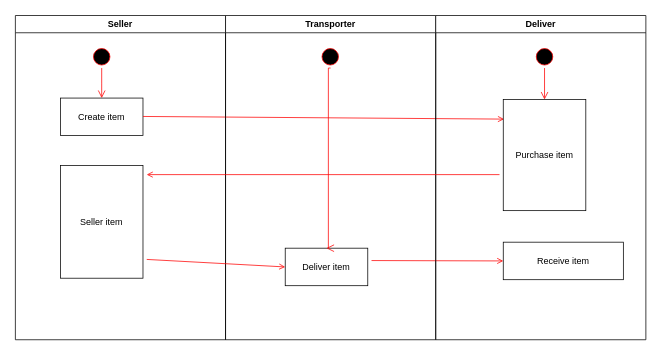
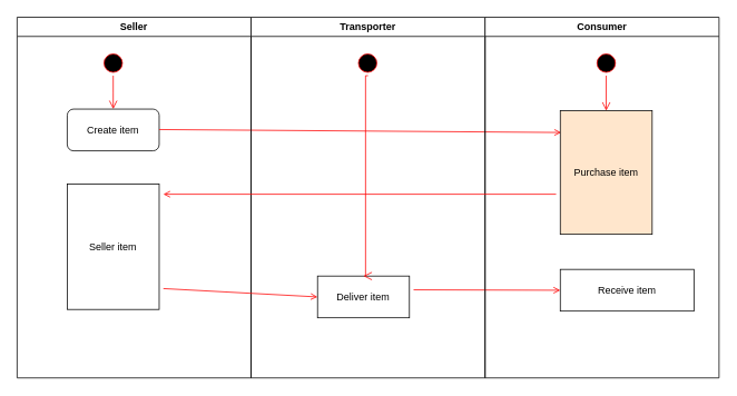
- <mxCell id="12" value="Deliver" style="swimlane;whiteSpace=wrap" parent="1" vertex="1"><mxGeometry x="580" y="20" width="280" height="432" as="geometry" /></mxCell>
+ <mxCell id="12" value="Consumer" style="swimlane;whiteSpace=wrap" parent="1" vertex="1"><mxGeometry x="580" y="20" width="280" height="432" as="geometry" /></mxCell>
- <mxCell id="5" value="Create item" style="" parent="2" vertex="1"><mxGeometry x="60" y="110" width="110" height="50" as="geometry" /></mxCell>
+ <mxCell id="5" value="Create item" style="rounded=1;" parent="2" vertex="1"><mxGeometry x="60" y="110" width="110" height="50" as="geometry" /></mxCell>
- <mxCell id="13" value="Purchase item" style="" parent="12" vertex="1"><mxGeometry x="90" y="112" width="110" height="148" as="geometry" /></mxCell>
+ <mxCell id="13" value="Purchase item" style="fillColor=#ffe6cc;" parent="12" vertex="1"><mxGeometry x="90" y="112" width="110" height="148" as="geometry" /></mxCell>
